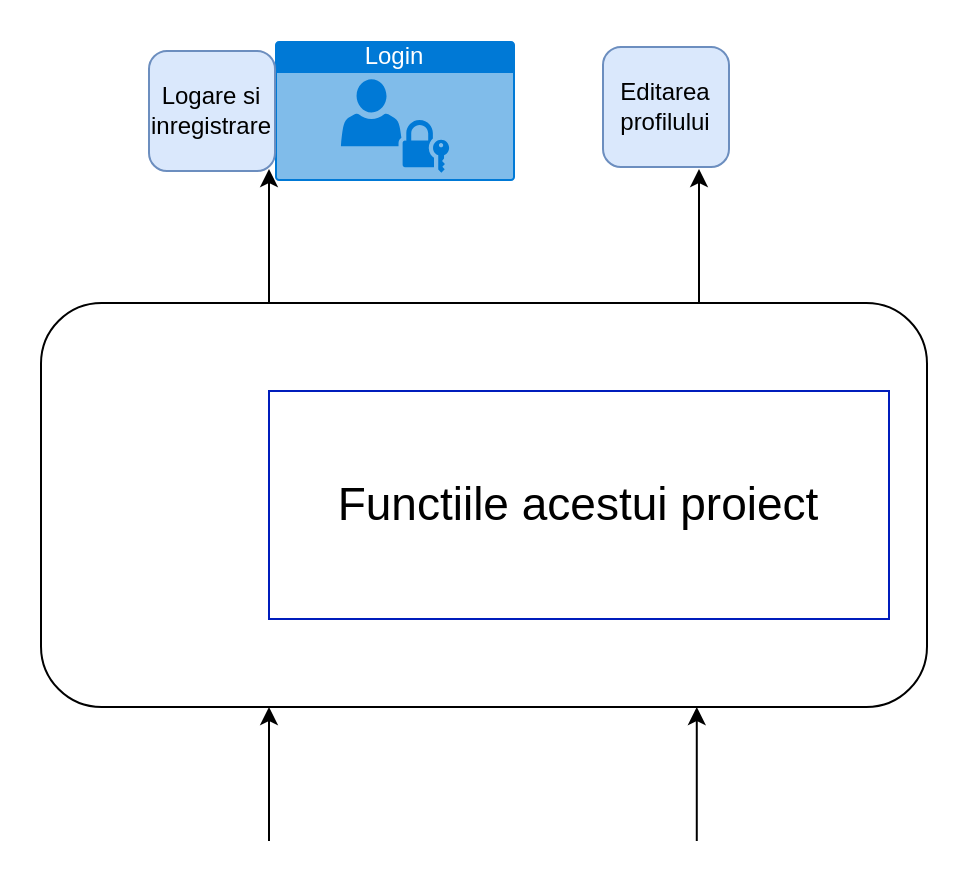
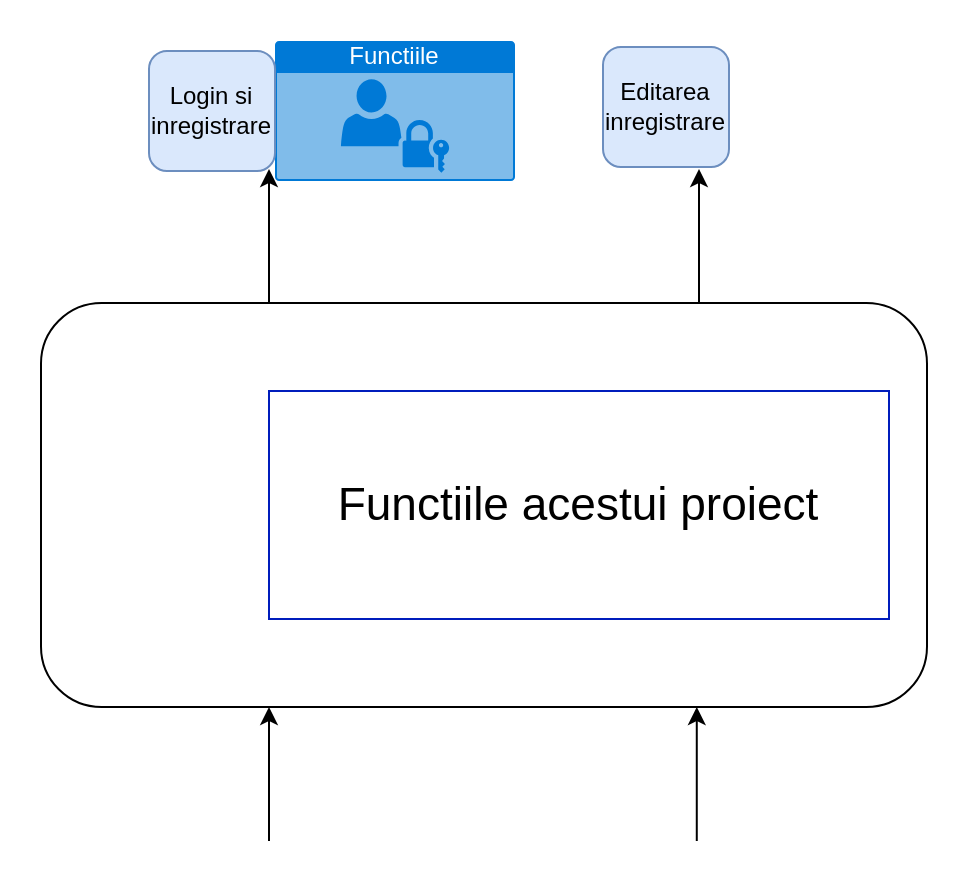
- <mxCell id="8" value="Login" style="html=1;whiteSpace=wrap;strokeColor=none;fillColor=#0079D6;labelPosition=center;verticalLabelPosition=middle;verticalAlign=top;align=center;fontSize=12;outlineConnect=0;spacingTop=-6;fontColor=#FFFFFF;sketch=0;shape=mxgraph.sitemap.login;" vertex="1" parent="1"><mxGeometry x="137" y="20" width="120" height="70" as="geometry" /></mxCell>
+ <mxCell id="8" value="Functiile" style="html=1;whiteSpace=wrap;strokeColor=none;fillColor=#0079D6;labelPosition=center;verticalLabelPosition=middle;verticalAlign=top;align=center;fontSize=12;outlineConnect=0;spacingTop=-6;fontColor=#FFFFFF;sketch=0;shape=mxgraph.sitemap.login;" vertex="1" parent="1"><mxGeometry x="137" y="20" width="120" height="70" as="geometry" /></mxCell>
- <mxCell id="10" value="Editarea profilului" style="rounded=1;whiteSpace=wrap;html=1;fillColor=#dae8fc;strokeColor=#6c8ebf;" vertex="1" parent="1"><mxGeometry x="301" y="23" width="63" height="60" as="geometry" /></mxCell>
+ <mxCell id="10" value="Editarea inregistrare" style="rounded=1;whiteSpace=wrap;html=1;fillColor=#dae8fc;strokeColor=#6c8ebf;" vertex="1" parent="1"><mxGeometry x="301" y="23" width="63" height="60" as="geometry" /></mxCell>
- <mxCell id="9" value="Logare si inregistrare" style="rounded=1;whiteSpace=wrap;html=1;fillColor=#dae8fc;strokeColor=#6c8ebf;" vertex="1" parent="1"><mxGeometry x="74" y="25" width="63" height="60" as="geometry" /></mxCell>
+ <mxCell id="9" value="Login si inregistrare" style="rounded=1;whiteSpace=wrap;html=1;fillColor=#dae8fc;strokeColor=#6c8ebf;" vertex="1" parent="1"><mxGeometry x="74" y="25" width="63" height="60" as="geometry" /></mxCell>
